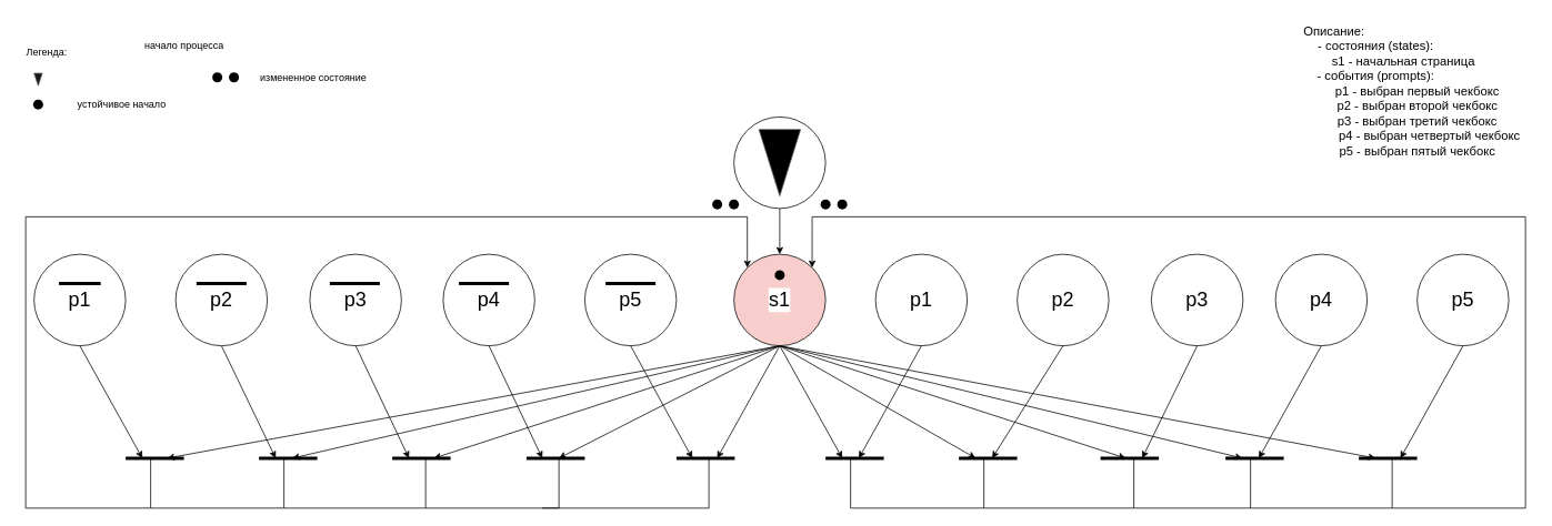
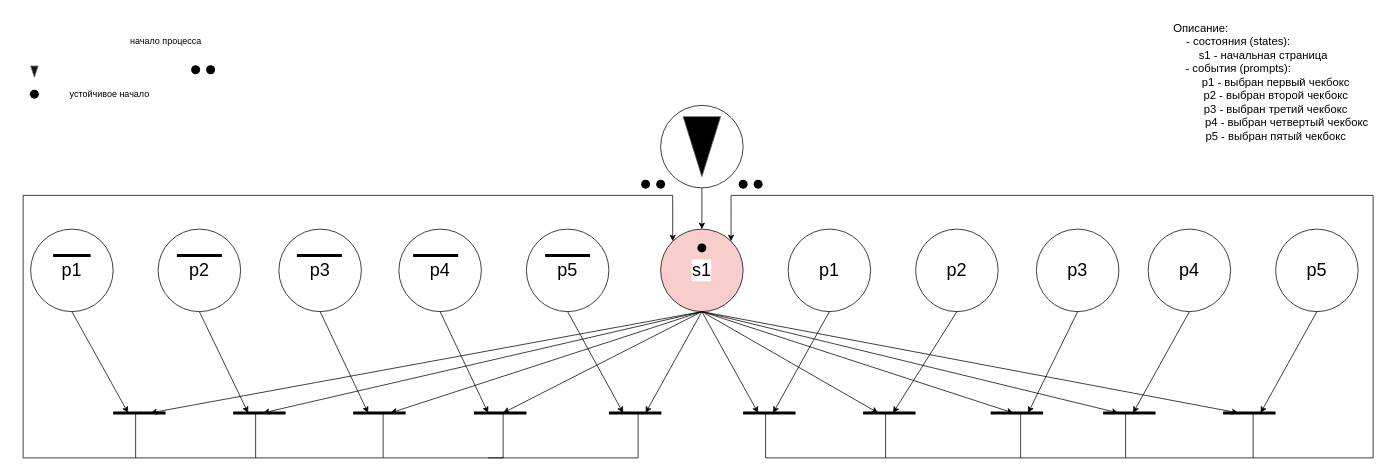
- <mxCell id="40" value="Легенда:" style="text;html=1;align=center;verticalAlign=middle;resizable=0;points=[];autosize=1;strokeColor=none;fillColor=none;" vertex="1" parent="1"><mxGeometry x="20" y="47.5" width="70" height="30" as="geometry" /></mxCell>
- <mxCell id="47" value="измененное состояние" style="text;html=1;align=center;verticalAlign=middle;resizable=0;points=[];autosize=1;strokeColor=none;fillColor=none;" vertex="1" parent="1"><mxGeometry x="300" y="77.5" width="150" height="30" as="geometry" /></mxCell>
